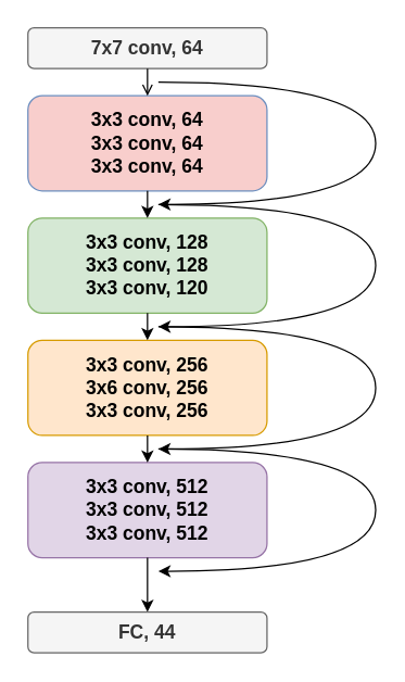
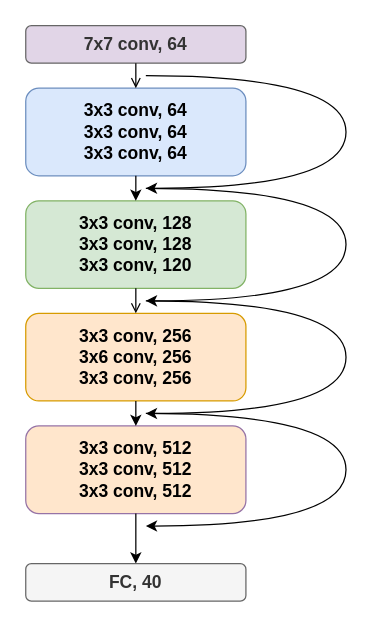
- <mxCell id="6" value="&lt;b&gt;&lt;font style=&quot;font-size: 14px;&quot;&gt;7x7 conv, 64&lt;/font&gt;&lt;/b&gt;" style="whiteSpace=wrap;html=1;fillColor=#f5f5f5;strokeColor=#666666;imageAspect=1;rounded=1;fontColor=#333333;" parent="1" vertex="1"><mxGeometry x="20" y="20" width="176" height="30" as="geometry" /></mxCell>
+ <mxCell id="6" value="&lt;b&gt;&lt;font style=&quot;font-size: 14px;&quot;&gt;7x7 conv, 64&lt;/font&gt;&lt;/b&gt;" style="whiteSpace=wrap;html=1;fillColor=#e1d5e7;strokeColor=#666666;imageAspect=1;rounded=1;fontColor=#333333;" parent="1" vertex="1"><mxGeometry x="20" y="20" width="176" height="30" as="geometry" /></mxCell>
- <mxCell id="5" value="&lt;font style=&quot;font-size: 14px;&quot;&gt;&lt;b&gt;3x3 conv, 64&lt;br&gt;&lt;/b&gt;&lt;b&gt;3x3 conv, 64&lt;br&gt;&lt;/b&gt;&lt;b&gt;3x3 conv, 64&lt;/b&gt;&lt;b&gt;&lt;br&gt;&lt;/b&gt;&lt;/font&gt;" style="whiteSpace=wrap;html=1;fillColor=#f8cecc;strokeColor=#6c8ebf;imageAspect=1;rounded=1;" parent="1" vertex="1"><mxGeometry x="20" y="70" width="176" height="70" as="geometry" /></mxCell>
+ <mxCell id="5" value="&lt;font style=&quot;font-size: 14px;&quot;&gt;&lt;b&gt;3x3 conv, 64&lt;br&gt;&lt;/b&gt;&lt;b&gt;3x3 conv, 64&lt;br&gt;&lt;/b&gt;&lt;b&gt;3x3 conv, 64&lt;/b&gt;&lt;b&gt;&lt;br&gt;&lt;/b&gt;&lt;/font&gt;" style="whiteSpace=wrap;html=1;fillColor=#dae8fc;strokeColor=#6c8ebf;imageAspect=1;rounded=1;" parent="1" vertex="1"><mxGeometry x="20" y="70" width="176" height="70" as="geometry" /></mxCell>
- <mxCell id="9" value="" style="endArrow=classic;html=1;rounded=0;fontSize=14;exitX=0.5;exitY=1;exitDx=0;exitDy=0;entryX=0.5;entryY=0;entryDx=0;entryDy=0;" parent="1" source="2" target="3" edge="1"><mxGeometry width="50" height="50" relative="1" as="geometry"><mxPoint x="128" y="70" as="sourcePoint" /><mxPoint x="128" y="90" as="targetPoint" /></mxGeometry></mxCell>
+ <mxCell id="9" value="" style="endArrow=open;html=1;rounded=0;fontSize=14;exitX=0.5;exitY=1;exitDx=0;exitDy=0;entryX=0.5;entryY=0;entryDx=0;entryDy=0;" parent="1" source="2" target="3" edge="1"><mxGeometry width="50" height="50" relative="1" as="geometry"><mxPoint x="128" y="70" as="sourcePoint" /><mxPoint x="128" y="90" as="targetPoint" /></mxGeometry></mxCell>
- <mxCell id="4" value="&lt;b style=&quot;font-size: 14px;&quot;&gt;3x3 conv, 512&lt;br&gt;&lt;/b&gt;&lt;b style=&quot;font-size: 14px;&quot;&gt;3x3 conv, 512&lt;br&gt;&lt;/b&gt;&lt;b style=&quot;font-size: 14px;&quot;&gt;3x3 conv, 512&lt;/b&gt;&lt;b style=&quot;font-size: 14px;&quot;&gt;&lt;br&gt;&lt;/b&gt;" style="whiteSpace=wrap;html=1;fillColor=#e1d5e7;strokeColor=#9673a6;imageAspect=1;rounded=1;" parent="1" vertex="1"><mxGeometry x="20" y="340" width="176" height="70" as="geometry" /></mxCell>
+ <mxCell id="4" value="&lt;b style=&quot;font-size: 14px;&quot;&gt;3x3 conv, 512&lt;br&gt;&lt;/b&gt;&lt;b style=&quot;font-size: 14px;&quot;&gt;3x3 conv, 512&lt;br&gt;&lt;/b&gt;&lt;b style=&quot;font-size: 14px;&quot;&gt;3x3 conv, 512&lt;/b&gt;&lt;b style=&quot;font-size: 14px;&quot;&gt;&lt;br&gt;&lt;/b&gt;" style="whiteSpace=wrap;html=1;fillColor=#ffe6cc;strokeColor=#9673a6;imageAspect=1;rounded=1;" parent="1" vertex="1"><mxGeometry x="20" y="340" width="176" height="70" as="geometry" /></mxCell>
- <mxCell id="12" value="&lt;b&gt;&lt;font style=&quot;font-size: 14px;&quot;&gt;FC, 44&lt;/font&gt;&lt;/b&gt;" style="whiteSpace=wrap;html=1;fillColor=#f5f5f5;strokeColor=#666666;imageAspect=1;rounded=1;fontColor=#333333;" parent="1" vertex="1"><mxGeometry x="20" y="450" width="176" height="30" as="geometry" /></mxCell>
+ <mxCell id="12" value="&lt;b&gt;&lt;font style=&quot;font-size: 14px;&quot;&gt;FC, 40&lt;/font&gt;&lt;/b&gt;" style="whiteSpace=wrap;html=1;fillColor=#f5f5f5;strokeColor=#666666;imageAspect=1;rounded=1;fontColor=#333333;" parent="1" vertex="1"><mxGeometry x="20" y="450" width="176" height="30" as="geometry" /></mxCell>
